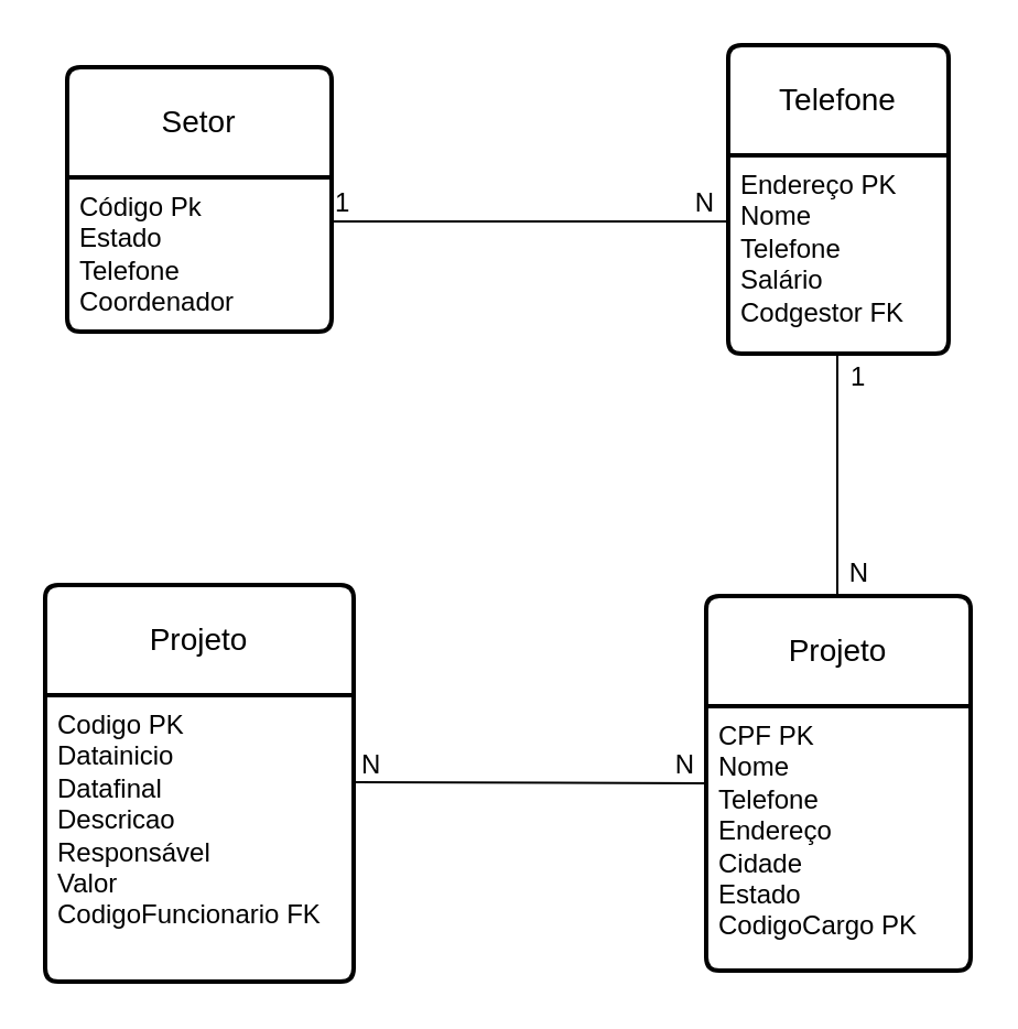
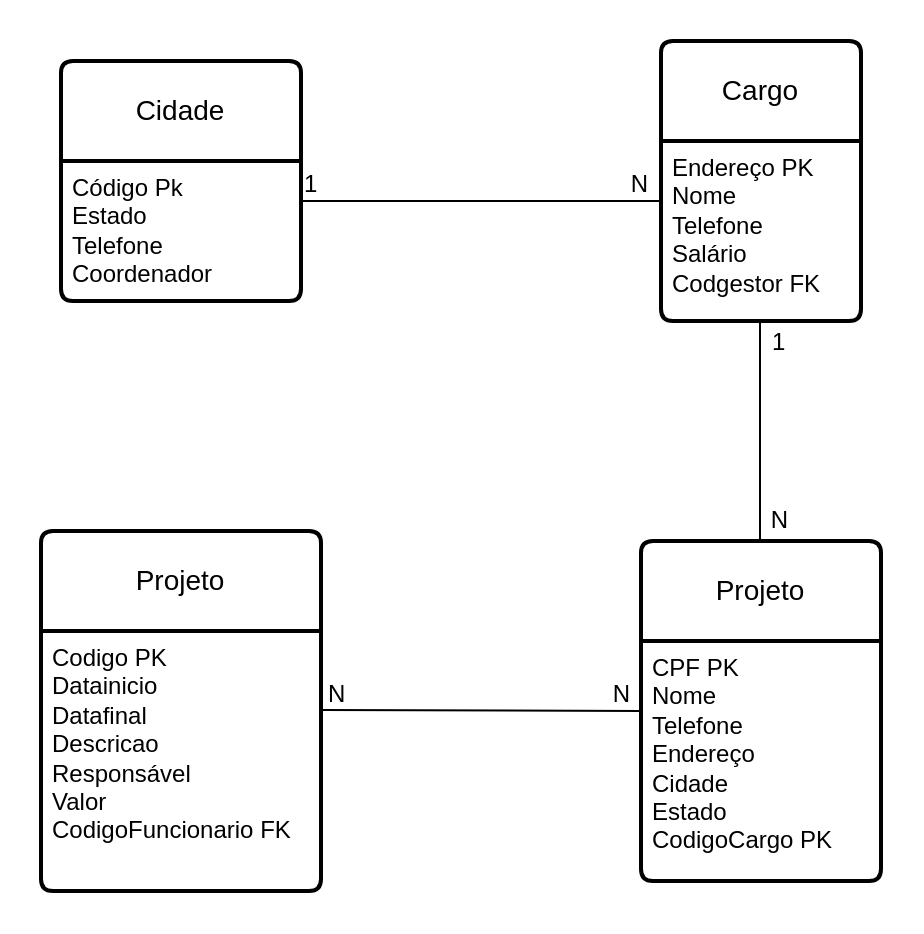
- <mxCell id="4" value="Telefone" style="swimlane;childLayout=stackLayout;horizontal=1;startSize=50;horizontalStack=0;rounded=1;fontSize=14;fontStyle=0;strokeWidth=2;resizeParent=0;resizeLast=1;shadow=0;dashed=0;align=center;arcSize=4;whiteSpace=wrap;html=1;" vertex="1" parent="1"><mxGeometry x="330" y="20" width="100" height="140" as="geometry" /></mxCell>
+ <mxCell id="4" value="Cargo" style="swimlane;childLayout=stackLayout;horizontal=1;startSize=50;horizontalStack=0;rounded=1;fontSize=14;fontStyle=0;strokeWidth=2;resizeParent=0;resizeLast=1;shadow=0;dashed=0;align=center;arcSize=4;whiteSpace=wrap;html=1;" vertex="1" parent="1"><mxGeometry x="330" y="20" width="100" height="140" as="geometry" /></mxCell>
- <mxCell id="2" value="Setor" style="swimlane;childLayout=stackLayout;horizontal=1;startSize=50;horizontalStack=0;rounded=1;fontSize=14;fontStyle=0;strokeWidth=2;resizeParent=0;resizeLast=1;shadow=0;dashed=0;align=center;arcSize=4;whiteSpace=wrap;html=1;" vertex="1" parent="1"><mxGeometry x="30" y="30" width="120" height="120" as="geometry" /></mxCell>
+ <mxCell id="2" value="Cidade" style="swimlane;childLayout=stackLayout;horizontal=1;startSize=50;horizontalStack=0;rounded=1;fontSize=14;fontStyle=0;strokeWidth=2;resizeParent=0;resizeLast=1;shadow=0;dashed=0;align=center;arcSize=4;whiteSpace=wrap;html=1;" vertex="1" parent="1"><mxGeometry x="30" y="30" width="120" height="120" as="geometry" /></mxCell>
